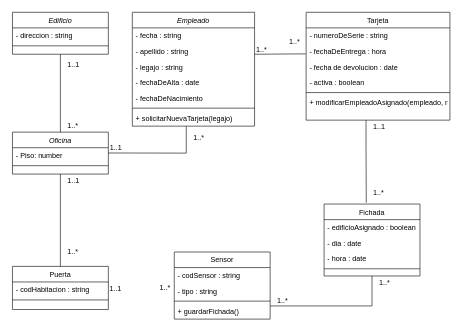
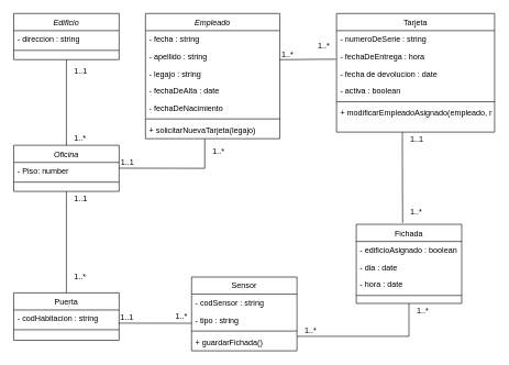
+ <mxCell id="39" value="" style="endArrow=none;html=1;rounded=0;exitX=0.995;exitY=0.769;exitDx=0;exitDy=0;exitPerimeter=0;entryX=-0.001;entryY=0.698;entryDx=0;entryDy=0;entryPerimeter=0;" parent="1" source="3" target="14" edge="1"><mxGeometry width="50" height="50" relative="1" as="geometry"><mxPoint x="210" y="490" as="sourcePoint" /><mxPoint x="280" y="490" as="targetPoint" /><Array as="points" /></mxGeometry></mxCell>
